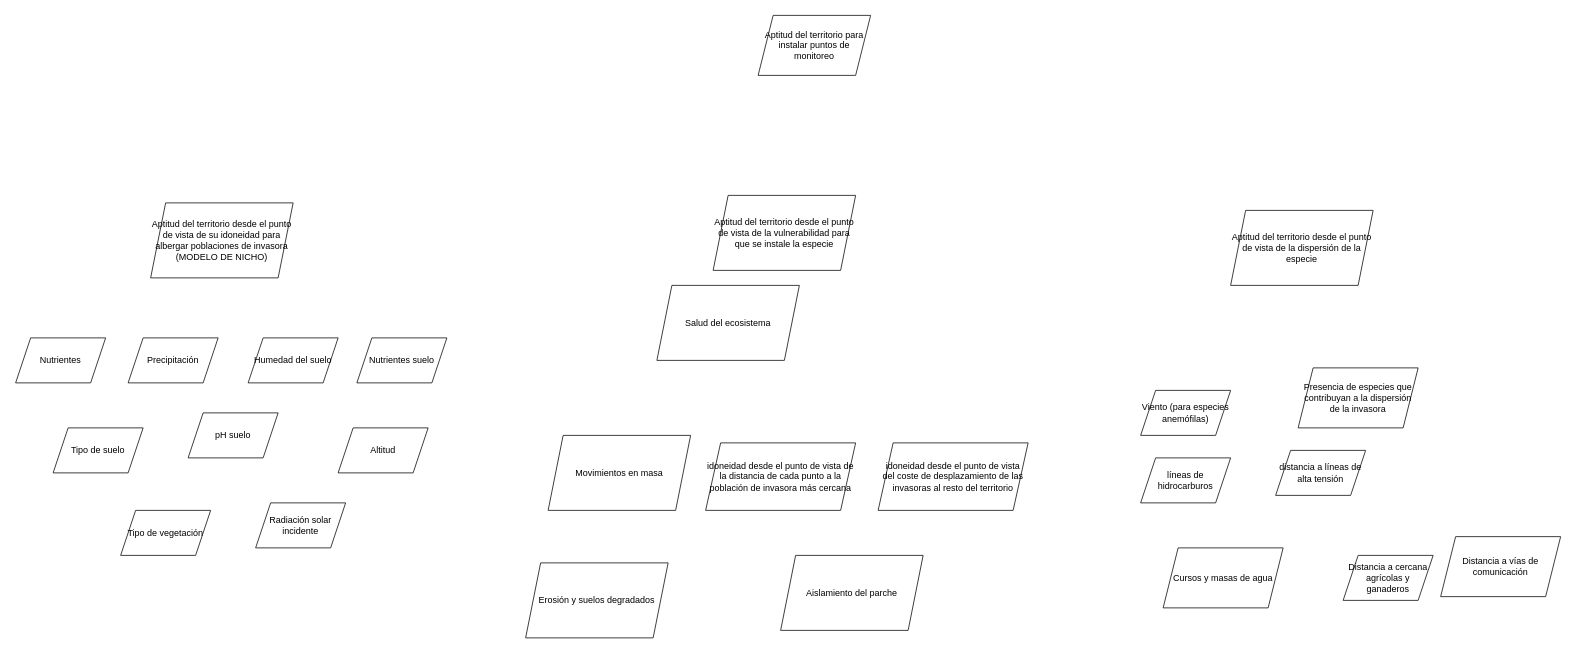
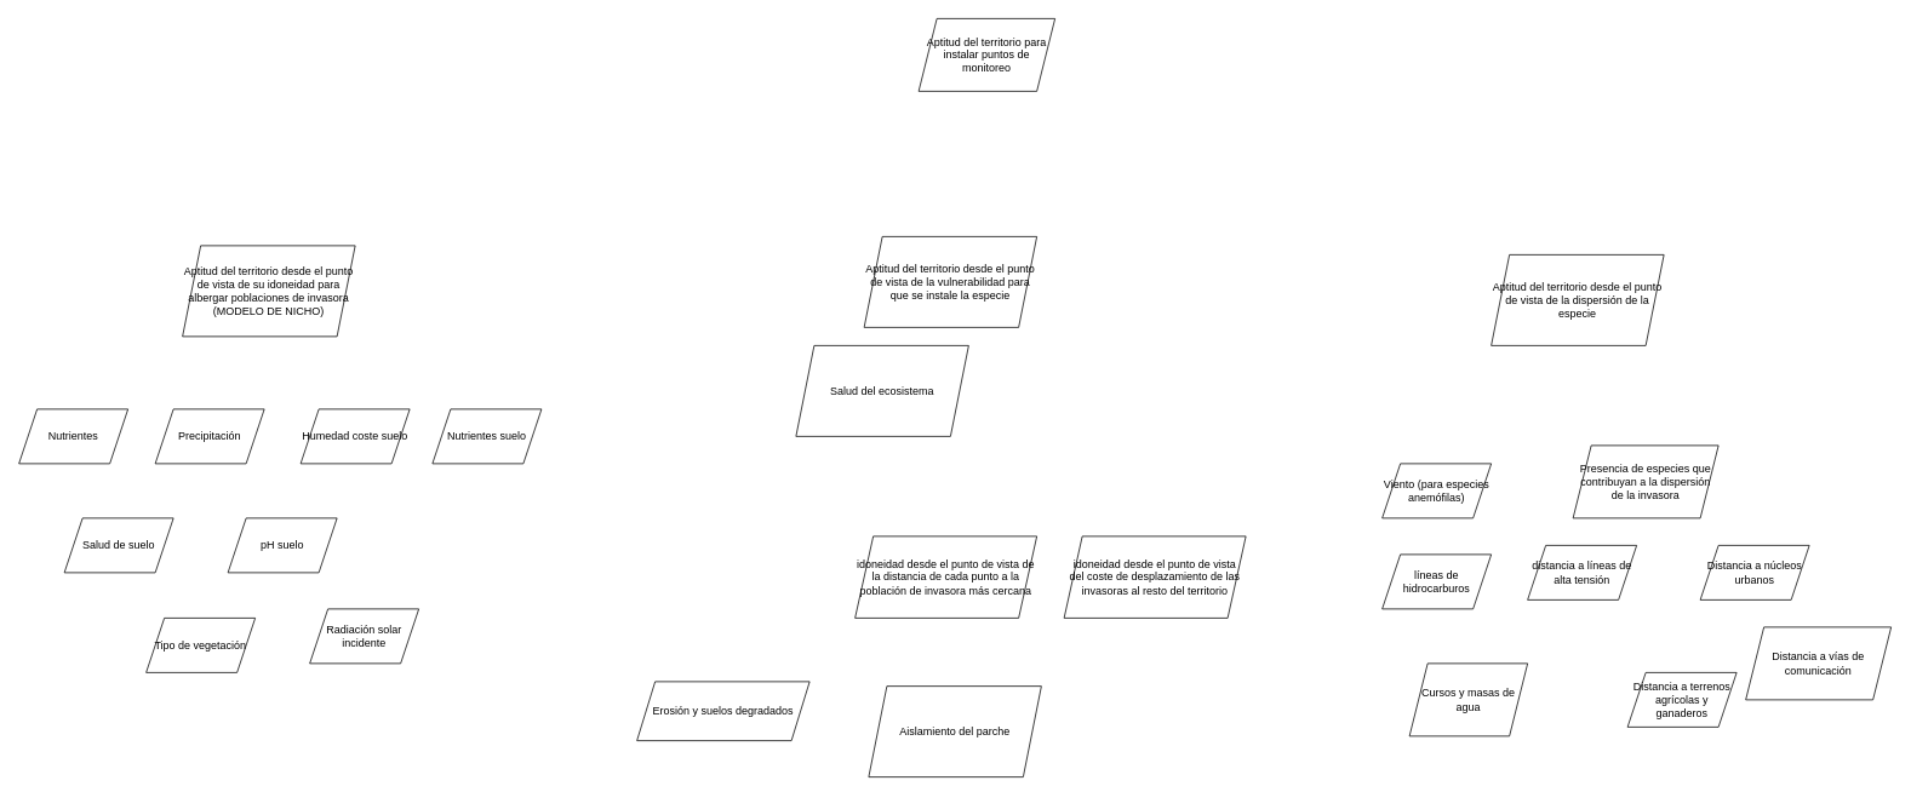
- <mxCell id="9" value="Humedad del suelo" style="shape=parallelogram;perimeter=parallelogramPerimeter;whiteSpace=wrap;html=1;fixedSize=1;" parent="1" vertex="1"><mxGeometry x="330" y="450" width="120" height="60" as="geometry" /></mxCell>
+ <mxCell id="9" value="Humedad coste suelo" style="shape=parallelogram;perimeter=parallelogramPerimeter;whiteSpace=wrap;html=1;fixedSize=1;" parent="1" vertex="1"><mxGeometry x="330" y="450" width="120" height="60" as="geometry" /></mxCell>
- <mxCell id="8" value="Viento (para especies anemófilas)" style="shape=parallelogram;perimeter=parallelogramPerimeter;whiteSpace=wrap;html=1;fixedSize=1;" parent="1" vertex="1"><mxGeometry x="1520" y="520" width="120" height="60" as="geometry" /></mxCell>
+ <mxCell id="8" value="Viento (para especies anemófilas)" style="shape=parallelogram;perimeter=parallelogramPerimeter;whiteSpace=wrap;html=1;fixedSize=1;" parent="1" vertex="1"><mxGeometry x="1520" y="510" width="120" height="60" as="geometry" /></mxCell>
- <mxCell id="12" value="pH suelo" style="shape=parallelogram;perimeter=parallelogramPerimeter;whiteSpace=wrap;html=1;fixedSize=1;" parent="1" vertex="1"><mxGeometry x="250" y="550" width="120" height="60" as="geometry" /></mxCell>
+ <mxCell id="12" value="pH suelo" style="shape=parallelogram;perimeter=parallelogramPerimeter;whiteSpace=wrap;html=1;fixedSize=1;" parent="1" vertex="1"><mxGeometry x="250" y="570" width="120" height="60" as="geometry" /></mxCell>
- <mxCell id="11" value="Tipo de suelo" style="shape=parallelogram;perimeter=parallelogramPerimeter;whiteSpace=wrap;html=1;fixedSize=1;" parent="1" vertex="1"><mxGeometry x="70" y="570" width="120" height="60" as="geometry" /></mxCell>
+ <mxCell id="11" value="Salud de suelo" style="shape=parallelogram;perimeter=parallelogramPerimeter;whiteSpace=wrap;html=1;fixedSize=1;" parent="1" vertex="1"><mxGeometry x="70" y="570" width="120" height="60" as="geometry" /></mxCell>
- <mxCell id="13" value="Altitud" style="shape=parallelogram;perimeter=parallelogramPerimeter;whiteSpace=wrap;html=1;fixedSize=1;" parent="1" vertex="1"><mxGeometry x="450" y="570" width="120" height="60" as="geometry" /></mxCell>
- <mxCell id="20" value="Movimientos en masa" style="shape=parallelogram;perimeter=parallelogramPerimeter;whiteSpace=wrap;html=1;fixedSize=1;" parent="1" vertex="1"><mxGeometry x="730" y="580" width="190" height="100" as="geometry" /></mxCell>
- <mxCell id="26" value="distancia a líneas de alta tensión" style="shape=parallelogram;perimeter=parallelogramPerimeter;whiteSpace=wrap;html=1;fixedSize=1;" parent="1" vertex="1"><mxGeometry x="1700" y="600" width="120" height="60" as="geometry" /></mxCell>
+ <mxCell id="26" value="distancia a líneas de alta tensión" style="shape=parallelogram;perimeter=parallelogramPerimeter;whiteSpace=wrap;html=1;fixedSize=1;" parent="1" vertex="1"><mxGeometry x="1680" y="600" width="120" height="60" as="geometry" /></mxCell>
+ <mxCell id="27" value="Distancia a núcleos urbanos" style="shape=parallelogram;perimeter=parallelogramPerimeter;whiteSpace=wrap;html=1;fixedSize=1;" parent="1" vertex="1"><mxGeometry x="1870" y="600" width="120" height="60" as="geometry" /></mxCell>
- <mxCell id="23" value="Distancia a vías de comunicación" style="shape=parallelogram;perimeter=parallelogramPerimeter;whiteSpace=wrap;html=1;fixedSize=1;" parent="1" vertex="1"><mxGeometry x="1920" y="715" width="160" height="80" as="geometry" /></mxCell>
+ <mxCell id="23" value="Distancia a vías de comunicación" style="shape=parallelogram;perimeter=parallelogramPerimeter;whiteSpace=wrap;html=1;fixedSize=1;" parent="1" vertex="1"><mxGeometry x="1920" y="690" width="160" height="80" as="geometry" /></mxCell>
- <mxCell id="24" value="Cursos y masas de agua" style="shape=parallelogram;perimeter=parallelogramPerimeter;whiteSpace=wrap;html=1;fixedSize=1;" parent="1" vertex="1"><mxGeometry x="1550" y="730" width="160" height="80" as="geometry" /></mxCell>
+ <mxCell id="24" value="Cursos y masas de agua" style="shape=parallelogram;perimeter=parallelogramPerimeter;whiteSpace=wrap;html=1;fixedSize=1;" parent="1" vertex="1"><mxGeometry x="1550" y="730" width="130" height="80" as="geometry" /></mxCell>
- <mxCell id="28" value="Distancia a cercana agrícolas y ganaderos" style="shape=parallelogram;perimeter=parallelogramPerimeter;whiteSpace=wrap;html=1;fixedSize=1;" parent="1" vertex="1"><mxGeometry x="1790" y="740" width="120" height="60" as="geometry" /></mxCell>
+ <mxCell id="28" value="Distancia a terrenos agrícolas y ganaderos" style="shape=parallelogram;perimeter=parallelogramPerimeter;whiteSpace=wrap;html=1;fixedSize=1;" parent="1" vertex="1"><mxGeometry x="1790" y="740" width="120" height="60" as="geometry" /></mxCell>
- <mxCell id="19" value="Aislamiento del parche" style="shape=parallelogram;perimeter=parallelogramPerimeter;whiteSpace=wrap;html=1;fixedSize=1;" parent="1" vertex="1"><mxGeometry x="1040" y="740" width="190" height="100" as="geometry" /></mxCell>
+ <mxCell id="19" value="Aislamiento del parche" style="shape=parallelogram;perimeter=parallelogramPerimeter;whiteSpace=wrap;html=1;fixedSize=1;" parent="1" vertex="1"><mxGeometry x="955" y="755" width="190" height="100" as="geometry" /></mxCell>
- <mxCell id="16" value="Erosión y suelos degradados" style="shape=parallelogram;perimeter=parallelogramPerimeter;whiteSpace=wrap;html=1;fixedSize=1;" parent="1" vertex="1"><mxGeometry x="700" y="750" width="190" height="100" as="geometry" /></mxCell>
+ <mxCell id="16" value="Erosión y suelos degradados" style="shape=parallelogram;perimeter=parallelogramPerimeter;whiteSpace=wrap;html=1;fixedSize=1;" parent="1" vertex="1"><mxGeometry x="700" y="750" width="190" height="65" as="geometry" /></mxCell>
